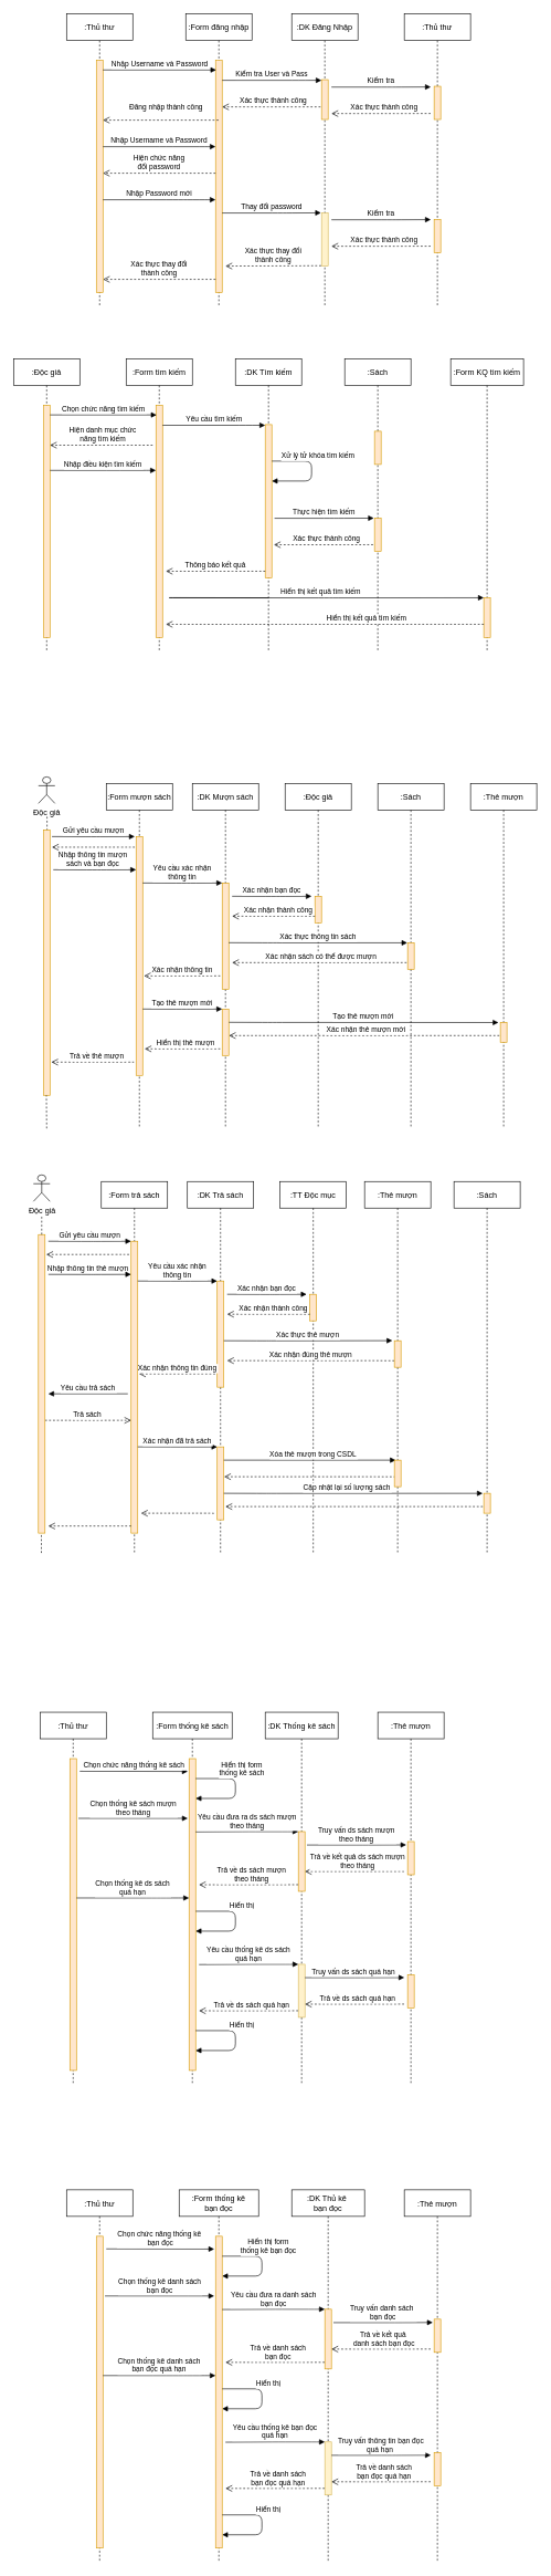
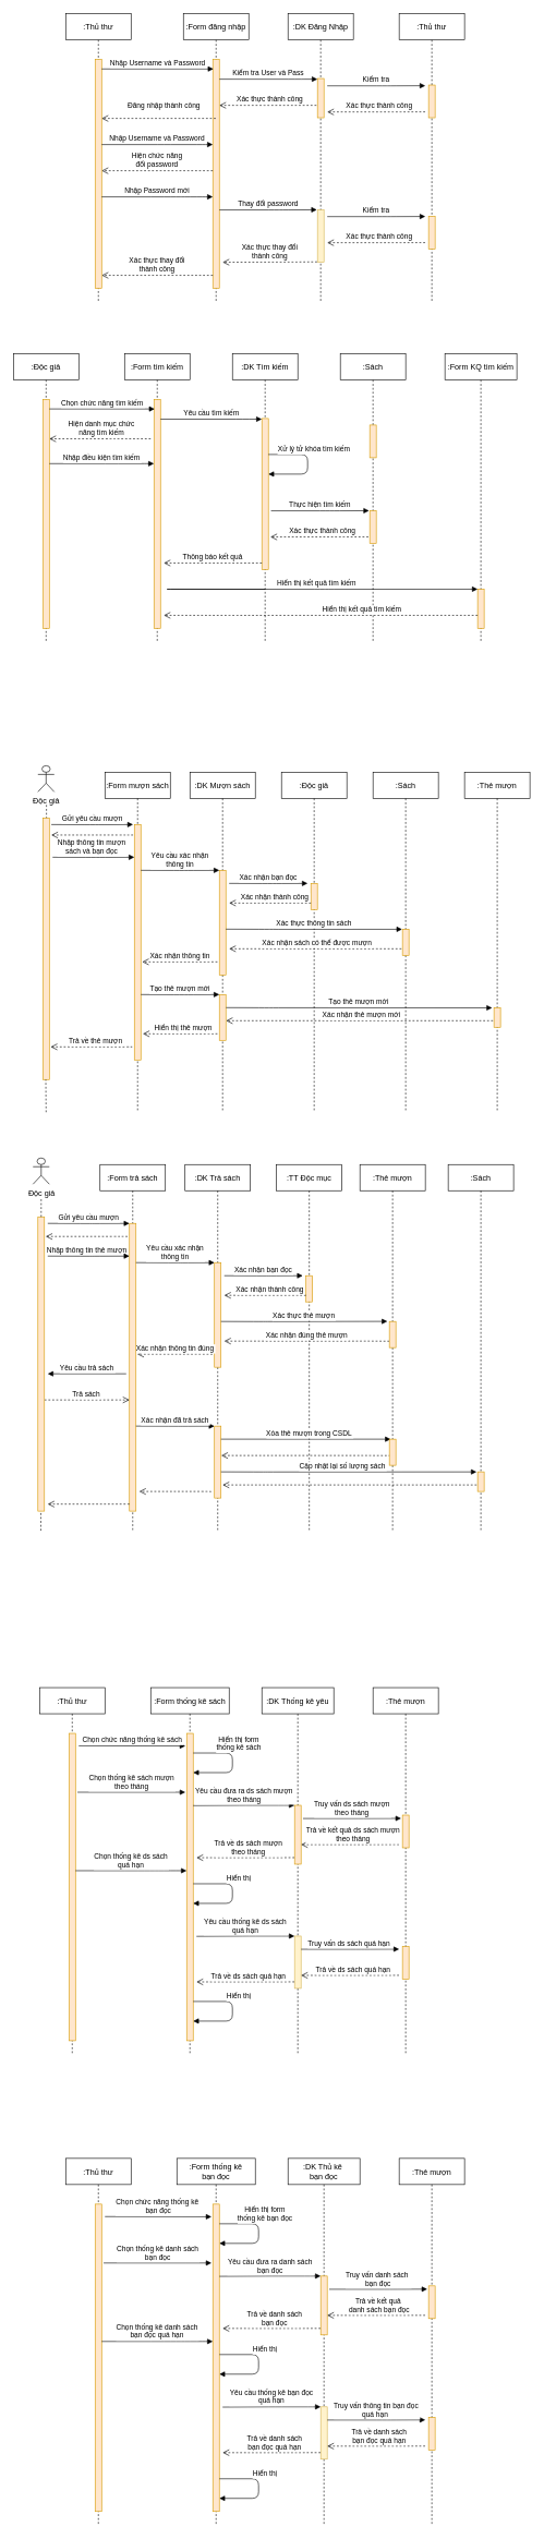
- <mxCell id="107" value=":DK Thống kê sách" style="shape=umlLifeline;perimeter=lifelinePerimeter;container=1;collapsible=0;recursiveResize=0;rounded=0;shadow=0;strokeWidth=1;" parent="1" vertex="1"><mxGeometry x="400" y="2580" width="110" height="560" as="geometry" /></mxCell>
+ <mxCell id="107" value=":DK Thống kê yêu" style="shape=umlLifeline;perimeter=lifelinePerimeter;container=1;collapsible=0;recursiveResize=0;rounded=0;shadow=0;strokeWidth=1;" parent="1" vertex="1"><mxGeometry x="400" y="2580" width="110" height="560" as="geometry" /></mxCell>
